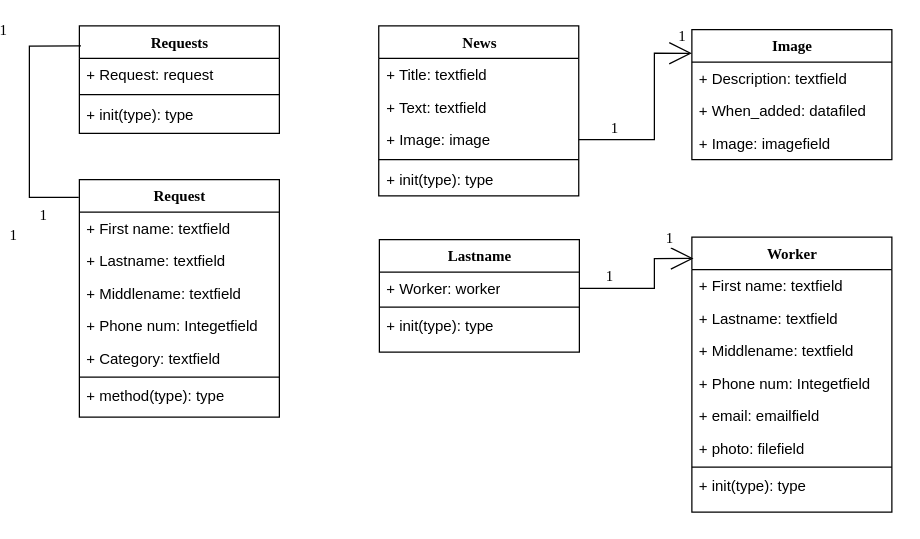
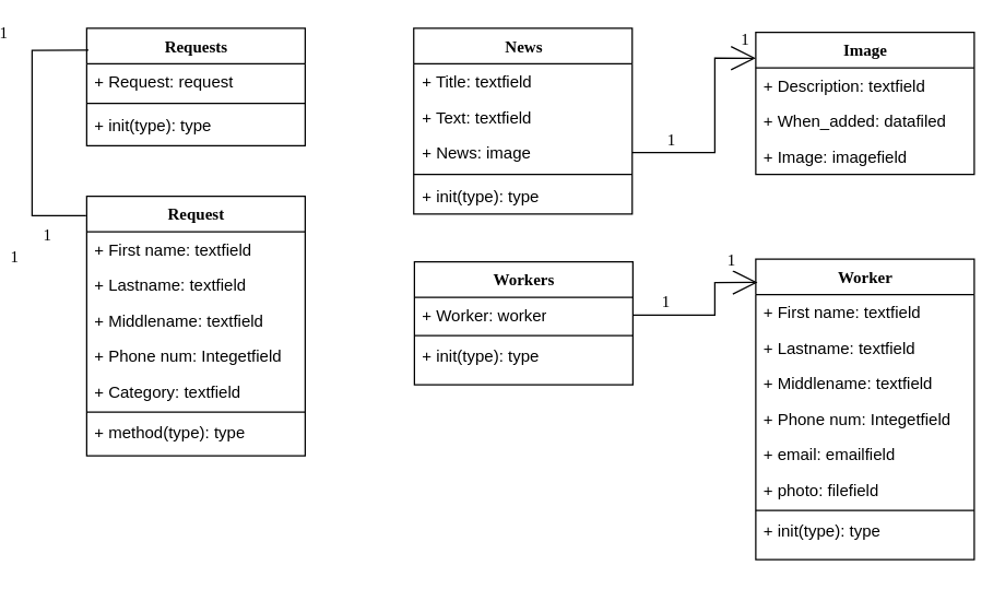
- <mxCell id="5" value="+ Image: image" style="text;html=1;strokeColor=none;fillColor=none;align=left;verticalAlign=top;spacingLeft=4;spacingRight=4;whiteSpace=wrap;overflow=hidden;rotatable=0;points=[[0,0.5],[1,0.5]];portConstraint=eastwest;" vertex="1" parent="2"><mxGeometry y="78" width="160" height="26" as="geometry" /></mxCell>
+ <mxCell id="5" value="+ News: image" style="text;html=1;strokeColor=none;fillColor=none;align=left;verticalAlign=top;spacingLeft=4;spacingRight=4;whiteSpace=wrap;overflow=hidden;rotatable=0;points=[[0,0.5],[1,0.5]];portConstraint=eastwest;" vertex="1" parent="2"><mxGeometry y="78" width="160" height="26" as="geometry" /></mxCell>
- <mxCell id="28" value="Lastname" style="swimlane;html=1;fontStyle=1;align=center;verticalAlign=top;childLayout=stackLayout;horizontal=1;startSize=26;horizontalStack=0;resizeParent=1;resizeLast=0;collapsible=1;marginBottom=0;swimlaneFillColor=#ffffff;rounded=0;shadow=0;comic=0;labelBackgroundColor=none;strokeColor=#000000;strokeWidth=1;fillColor=none;fontFamily=Verdana;fontSize=12;fontColor=#000000;" vertex="1" parent="1"><mxGeometry x="300" y="191" width="160" height="90" as="geometry" /></mxCell>
+ <mxCell id="28" value="Workers" style="swimlane;html=1;fontStyle=1;align=center;verticalAlign=top;childLayout=stackLayout;horizontal=1;startSize=26;horizontalStack=0;resizeParent=1;resizeLast=0;collapsible=1;marginBottom=0;swimlaneFillColor=#ffffff;rounded=0;shadow=0;comic=0;labelBackgroundColor=none;strokeColor=#000000;strokeWidth=1;fillColor=none;fontFamily=Verdana;fontSize=12;fontColor=#000000;" vertex="1" parent="1"><mxGeometry x="300" y="191" width="160" height="90" as="geometry" /></mxCell>
